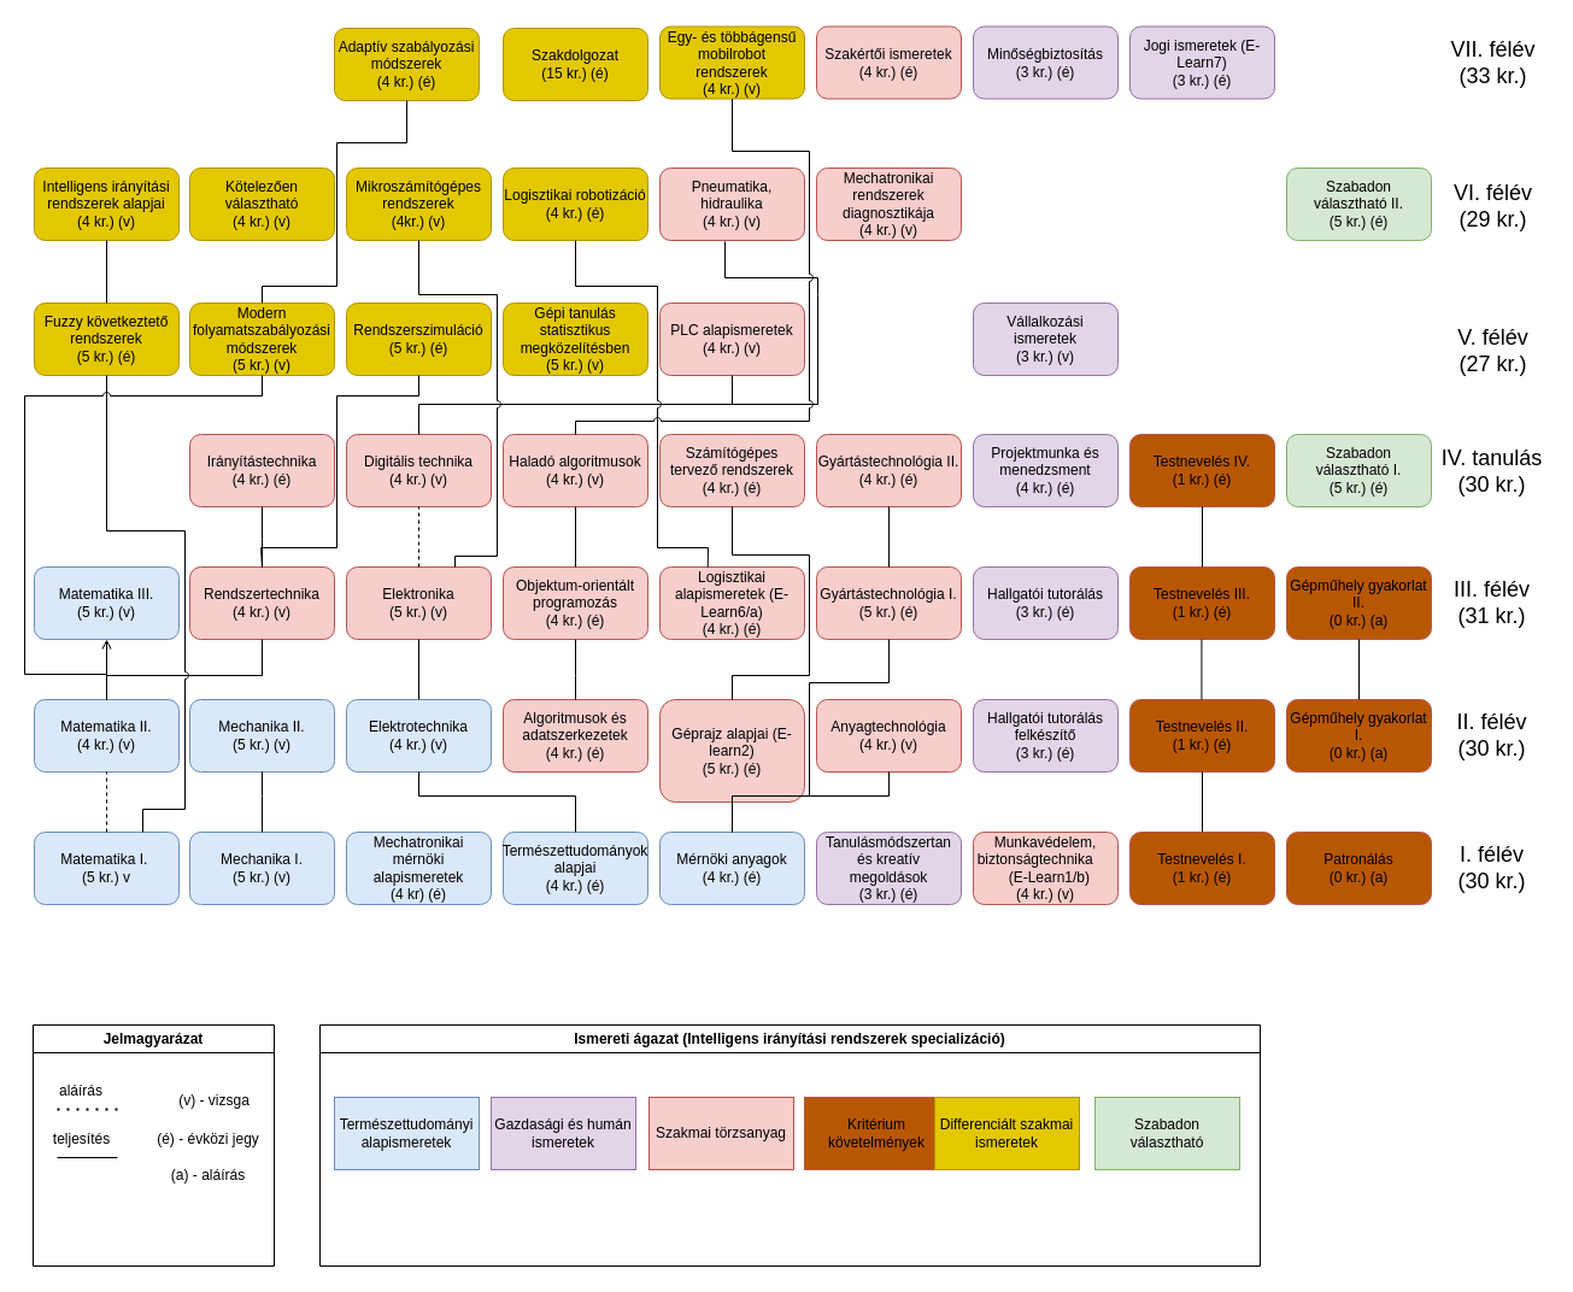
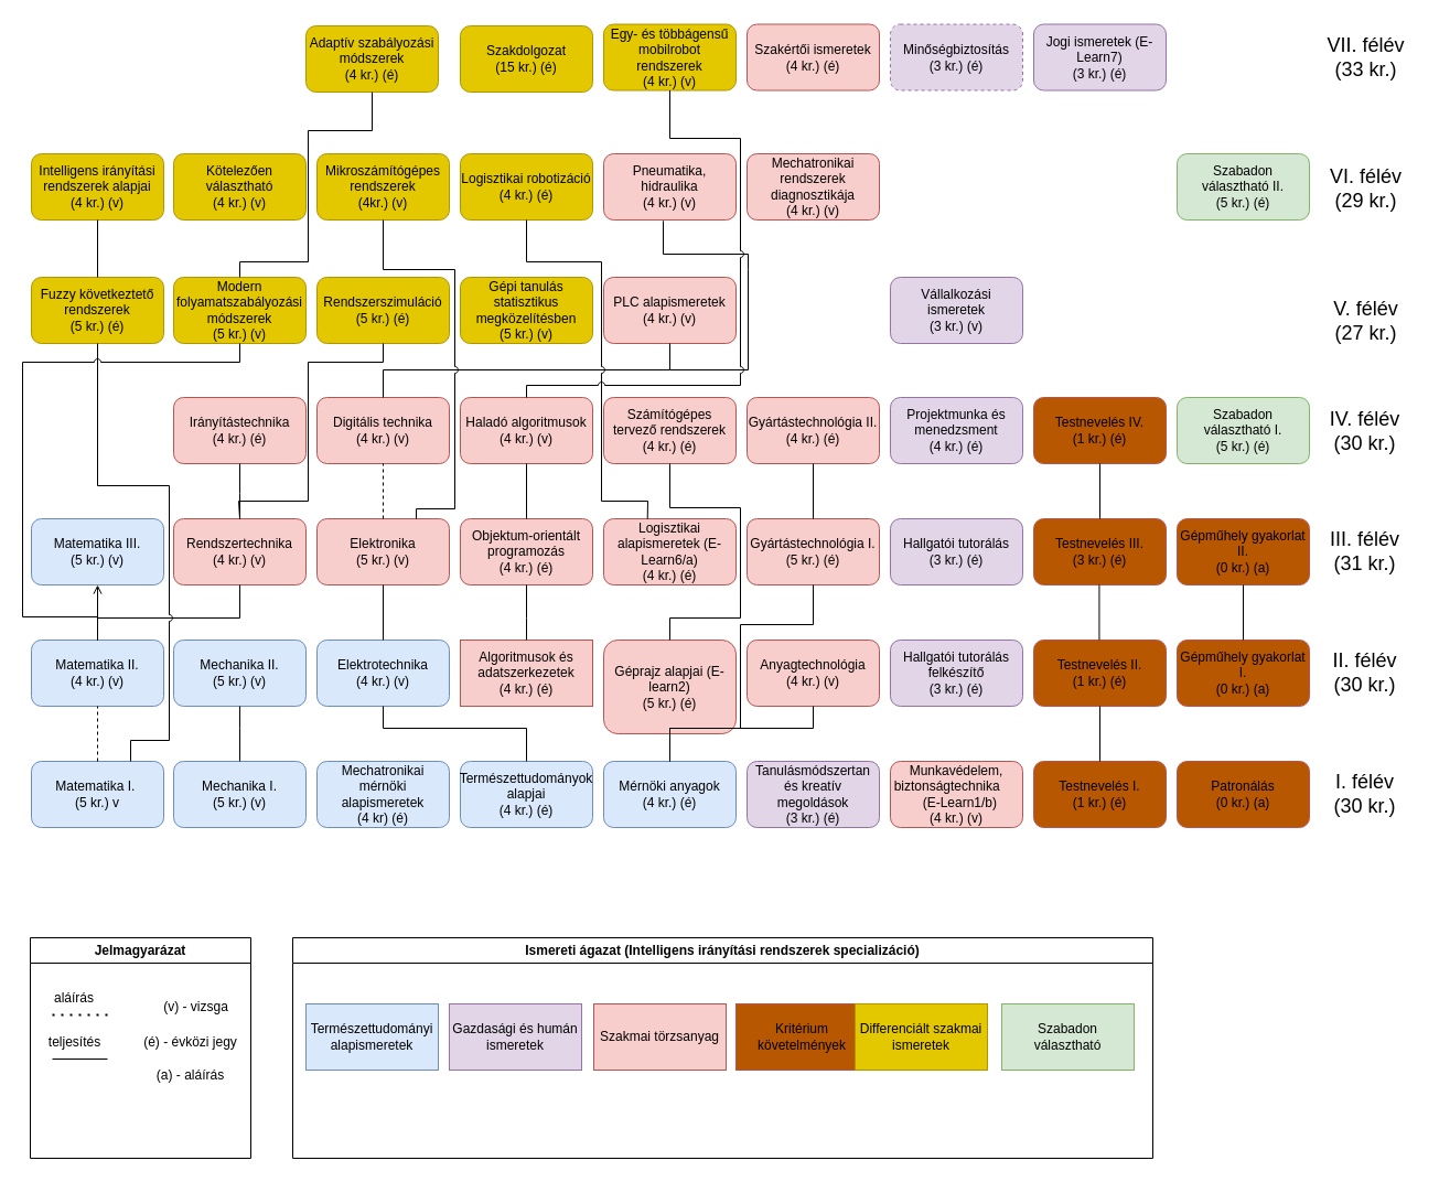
- <mxCell id="97" value="Minőségbiztosítás&lt;br&gt;(3 kr.) (é)" style="rounded=1;whiteSpace=wrap;html=1;fillColor=#e1d5e7;strokeColor=#9673a6;" parent="1" vertex="1"><mxGeometry x="807" y="21.5" width="120" height="60" as="geometry" /></mxCell>
+ <mxCell id="97" value="Minőségbiztosítás&lt;br&gt;(3 kr.) (é)" style="rounded=1;whiteSpace=wrap;html=1;fillColor=#e1d5e7;strokeColor=#9673a6;dashed=1;" parent="1" vertex="1"><mxGeometry x="807" y="21.5" width="120" height="60" as="geometry" /></mxCell>
- <mxCell id="73" value="&lt;font style=&quot;font-size: 18px;&quot;&gt;IV. tanulás&lt;br&gt;(30 kr.)&lt;/font&gt;" style="text;html=1;align=center;verticalAlign=middle;resizable=0;points=[];autosize=1;strokeColor=none;fillColor=none;" parent="1" vertex="1"><mxGeometry x="1195" y="359" width="84" height="63" as="geometry" /></mxCell>
+ <mxCell id="73" value="&lt;font style=&quot;font-size: 18px;&quot;&gt;IV. félév&lt;br&gt;(30 kr.)&lt;/font&gt;" style="text;html=1;align=center;verticalAlign=middle;resizable=0;points=[];autosize=1;strokeColor=none;fillColor=none;" parent="1" vertex="1"><mxGeometry x="1195" y="359" width="84" height="63" as="geometry" /></mxCell>
- <mxCell id="53" value="Testnevelés III.&lt;br&gt;(1 kr.) (é)" style="rounded=1;whiteSpace=wrap;html=1;fillColor=#B85702;strokeColor=#b85450;" parent="1" vertex="1"><mxGeometry x="937" y="470" width="120" height="60" as="geometry" /></mxCell>
+ <mxCell id="53" value="Testnevelés III.&lt;br&gt;(3 kr.) (é)" style="rounded=1;whiteSpace=wrap;html=1;fillColor=#B85702;strokeColor=#b85450;" parent="1" vertex="1"><mxGeometry x="937" y="470" width="120" height="60" as="geometry" /></mxCell>
- <mxCell id="30" value="Algoritmusok és adatszerkezetek&lt;br&gt;(4 kr.) (é)" style="rounded=1;whiteSpace=wrap;html=1;fillColor=#f8cecc;strokeColor=#b85450;" parent="1" vertex="1"><mxGeometry x="417" y="580" width="120" height="60" as="geometry" /></mxCell>
+ <mxCell id="30" value="Algoritmusok és adatszerkezetek&lt;br&gt;(4 kr.) (é)" style="whiteSpace=wrap;html=1;fillColor=#f8cecc;strokeColor=#b85450;rounded=0;" parent="1" vertex="1"><mxGeometry x="417" y="580" width="120" height="60" as="geometry" /></mxCell>
